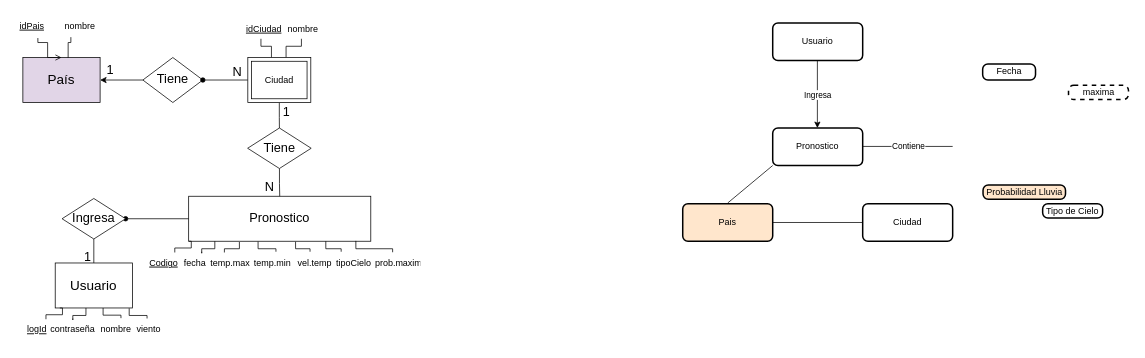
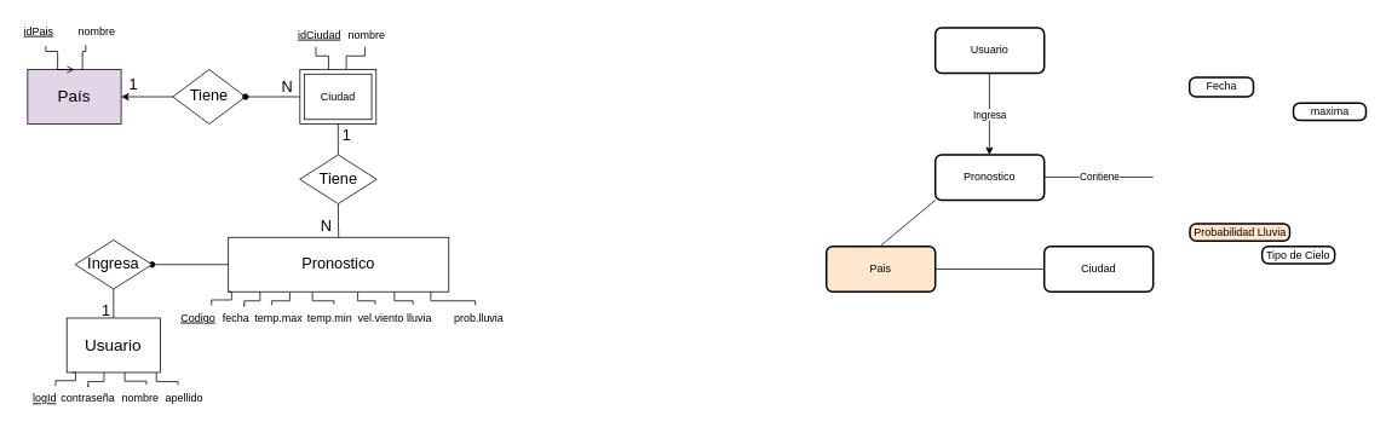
- <mxCell id="61" value="maxima" style="rounded=1;whiteSpace=wrap;html=1;absoluteArcSize=1;arcSize=14;strokeWidth=2;dashed=1;" vertex="1" parent="1"><mxGeometry x="1424.5" y="113" width="80" height="19" as="geometry" /></mxCell>
+ <mxCell id="61" value="maxima" style="rounded=1;whiteSpace=wrap;html=1;absoluteArcSize=1;arcSize=14;strokeWidth=2;" vertex="1" parent="1"><mxGeometry x="1424.5" y="113" width="80" height="19" as="geometry" /></mxCell>
- <mxCell id="21" value="vel.temp" style="text;strokeColor=none;fillColor=none;spacingLeft=4;spacingRight=4;overflow=hidden;rotatable=0;points=[[0,0.5],[1,0.5]];portConstraint=eastwest;fontSize=12;labelPosition=center;verticalLabelPosition=middle;align=center;verticalAlign=middle;" parent="1" vertex="1"><mxGeometry x="384.5" y="339" width="70" height="20" as="geometry" /></mxCell>
+ <mxCell id="21" value="vel.viento" style="text;strokeColor=none;fillColor=none;spacingLeft=4;spacingRight=4;overflow=hidden;rotatable=0;points=[[0,0.5],[1,0.5]];portConstraint=eastwest;fontSize=12;labelPosition=center;verticalLabelPosition=middle;align=center;verticalAlign=middle;" parent="1" vertex="1"><mxGeometry x="384.5" y="339" width="70" height="20" as="geometry" /></mxCell>
- <mxCell id="22" value="tipoCielo" style="text;strokeColor=none;fillColor=none;spacingLeft=4;spacingRight=4;overflow=hidden;rotatable=0;points=[[0,0.5],[1,0.5]];portConstraint=eastwest;fontSize=12;verticalAlign=top;horizontal=1;" parent="1" vertex="1"><mxGeometry x="442" y="336" width="60" height="30" as="geometry" /></mxCell>
+ <mxCell id="22" value="lluvia" style="text;strokeColor=none;fillColor=none;spacingLeft=4;spacingRight=4;overflow=hidden;rotatable=0;points=[[0,0.5],[1,0.5]];portConstraint=eastwest;fontSize=12;verticalAlign=top;horizontal=1;" parent="1" vertex="1"><mxGeometry x="442" y="336" width="60" height="30" as="geometry" /></mxCell>
- <mxCell id="33" value="prob.maxima" style="text;strokeColor=none;fillColor=none;spacingLeft=4;spacingRight=4;overflow=hidden;rotatable=0;points=[[0,0.5],[1,0.5]];portConstraint=eastwest;fontSize=12;verticalAlign=top;horizontal=1;" parent="1" vertex="1"><mxGeometry x="494" y="336" width="70" height="30" as="geometry" /></mxCell>
+ <mxCell id="33" value="prob.lluvia" style="text;strokeColor=none;fillColor=none;spacingLeft=4;spacingRight=4;overflow=hidden;rotatable=0;points=[[0,0.5],[1,0.5]];portConstraint=eastwest;fontSize=12;verticalAlign=top;horizontal=1;" parent="1" vertex="1"><mxGeometry x="494" y="336" width="70" height="30" as="geometry" /></mxCell>
- <mxCell id="47" value="viento" style="text;strokeColor=none;fillColor=none;spacingLeft=4;spacingRight=4;overflow=hidden;rotatable=0;points=[[0,0.5],[1,0.5]];portConstraint=eastwest;fontSize=12;" parent="1" vertex="1"><mxGeometry x="176.13" y="425" width="59.37" height="30" as="geometry" /></mxCell>
+ <mxCell id="47" value="apellido" style="text;strokeColor=none;fillColor=none;spacingLeft=4;spacingRight=4;overflow=hidden;rotatable=0;points=[[0,0.5],[1,0.5]];portConstraint=eastwest;fontSize=12;" parent="1" vertex="1"><mxGeometry x="176.13" y="425" width="59.37" height="30" as="geometry" /></mxCell>
